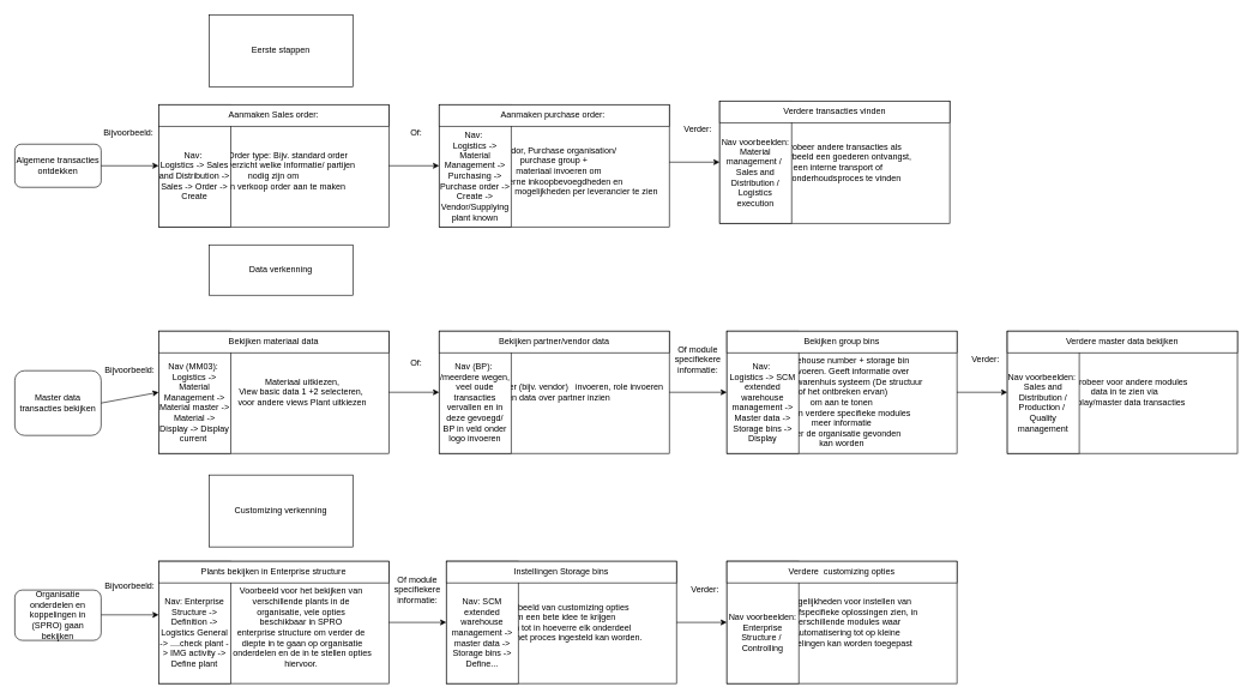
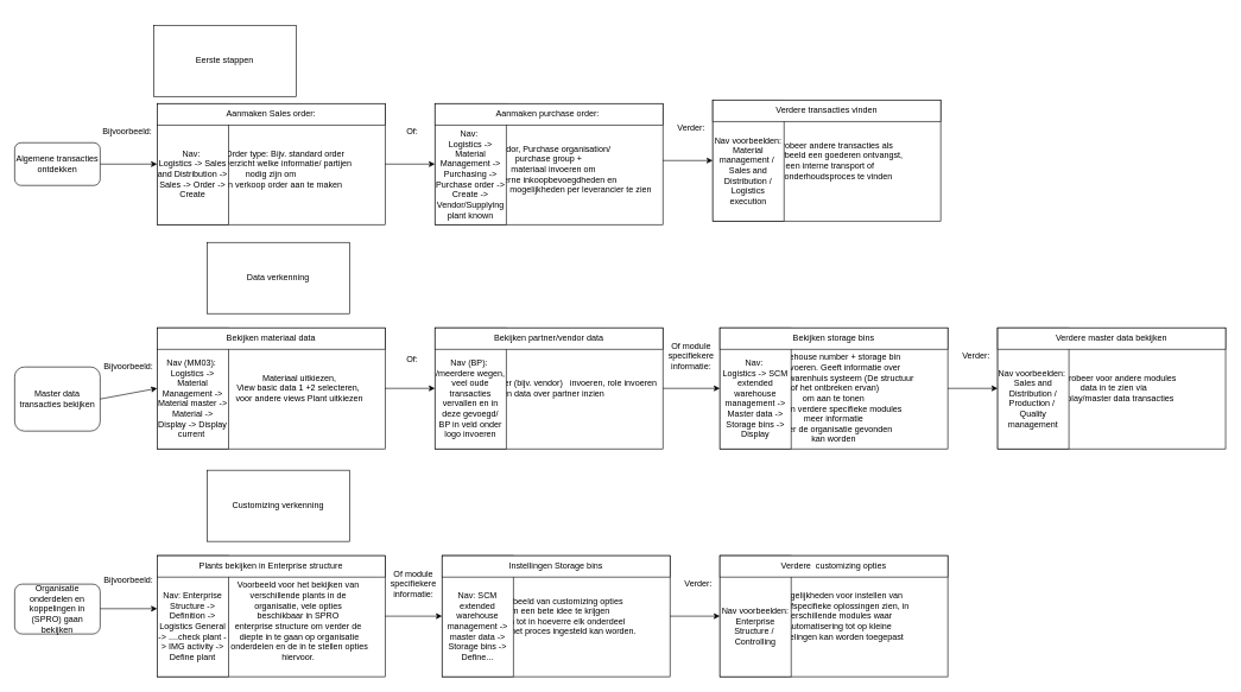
- <mxCell id="2" value="Eerste stappen" style="rounded=0;whiteSpace=wrap;html=1;" parent="1" vertex="1"><mxGeometry x="290" y="20" width="200" height="100" as="geometry" /></mxCell>
+ <mxCell id="2" value="Eerste stappen" style="rounded=0;whiteSpace=wrap;html=1;" parent="1" vertex="1"><mxGeometry x="215" y="35" width="200" height="100" as="geometry" /></mxCell>
- <mxCell id="4" value="Data verkenning" style="rounded=0;whiteSpace=wrap;html=1;" parent="1" vertex="1"><mxGeometry x="290" y="340" width="200" height="70" as="geometry" /></mxCell>
+ <mxCell id="4" value="Data verkenning" style="rounded=0;whiteSpace=wrap;html=1;" parent="1" vertex="1"><mxGeometry x="290" y="340" width="200" height="100" as="geometry" /></mxCell>
- <mxCell id="33" value="Bekijken group bins" style="rounded=0;whiteSpace=wrap;html=1;" parent="30" vertex="1"><mxGeometry width="320" height="30" as="geometry" /></mxCell>
+ <mxCell id="33" value="Bekijken storage bins" style="rounded=0;whiteSpace=wrap;html=1;" parent="30" vertex="1"><mxGeometry width="320" height="30" as="geometry" /></mxCell>
